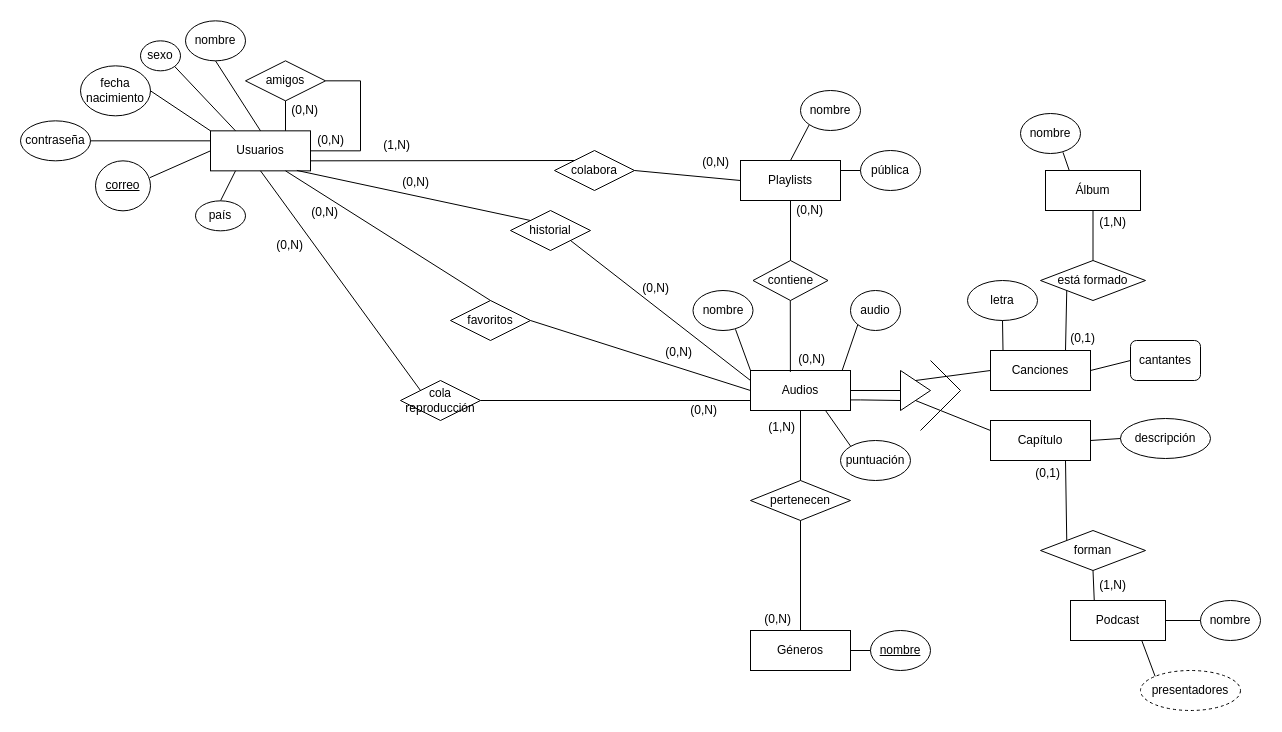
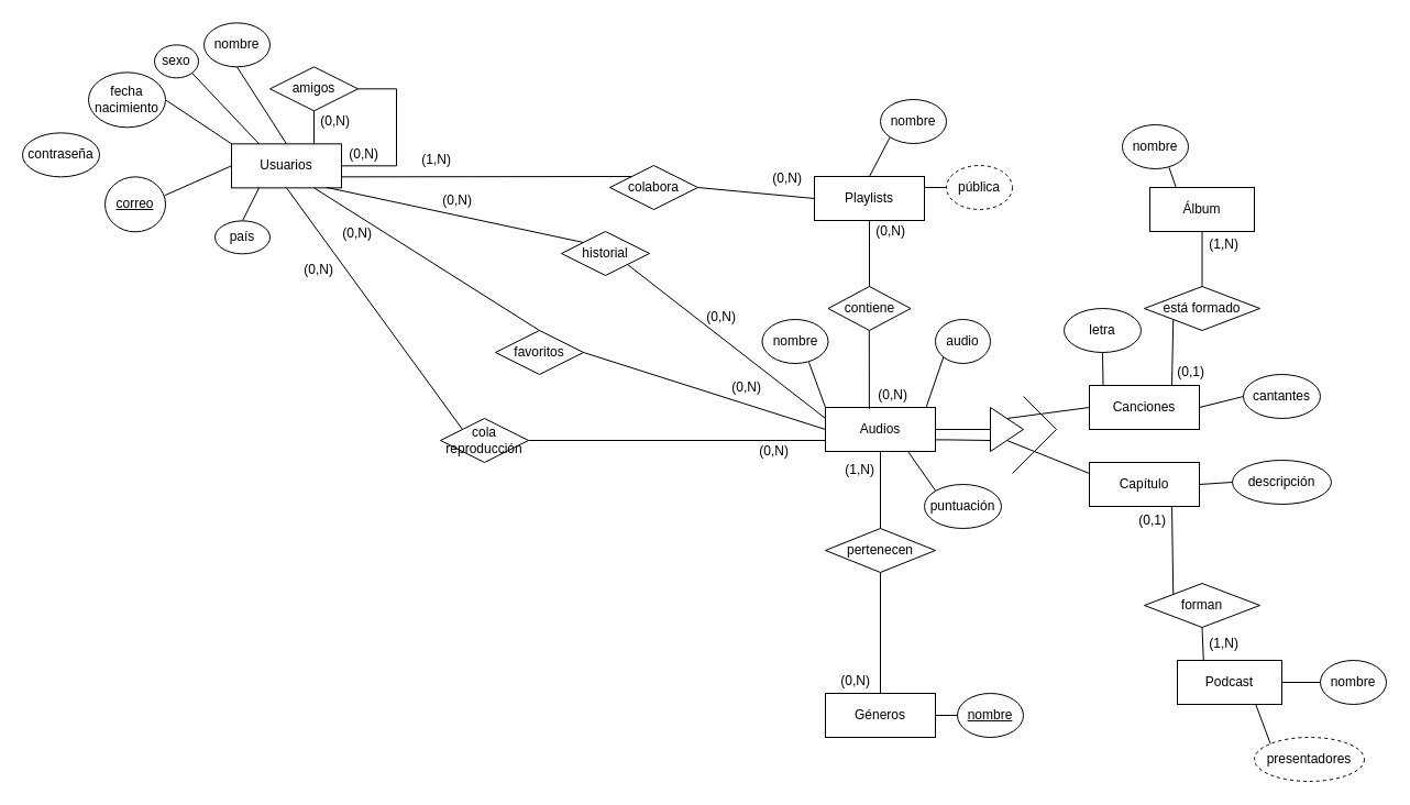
- <mxCell id="65" value="" style="endArrow=none;html=1;rounded=0;exitX=1;exitY=0.5;exitDx=0;exitDy=0;entryX=0;entryY=0.25;entryDx=0;entryDy=0;" edge="1" parent="1" source="17" target="2"><mxGeometry relative="1" as="geometry"><mxPoint x="160" y="100.34" as="sourcePoint" /><mxPoint x="210" y="150.34" as="targetPoint" /></mxGeometry></mxCell>
- <mxCell id="44" value="pública" style="ellipse;whiteSpace=wrap;html=1;" vertex="1" parent="1"><mxGeometry x="860" y="150" width="60" height="40" as="geometry" /></mxCell>
+ <mxCell id="44" value="pública" style="ellipse;whiteSpace=wrap;html=1;dashed=1;" vertex="1" parent="1"><mxGeometry x="860" y="150" width="60" height="40" as="geometry" /></mxCell>
- <mxCell id="94" value="cantantes" style="whiteSpace=wrap;html=1;align=center;rounded=1;" vertex="1" parent="1"><mxGeometry x="1130" y="340" width="70" height="40" as="geometry" /></mxCell>
+ <mxCell id="94" value="cantantes" style="ellipse;whiteSpace=wrap;html=1;align=center;" vertex="1" parent="1"><mxGeometry x="1130" y="340" width="70" height="40" as="geometry" /></mxCell>
